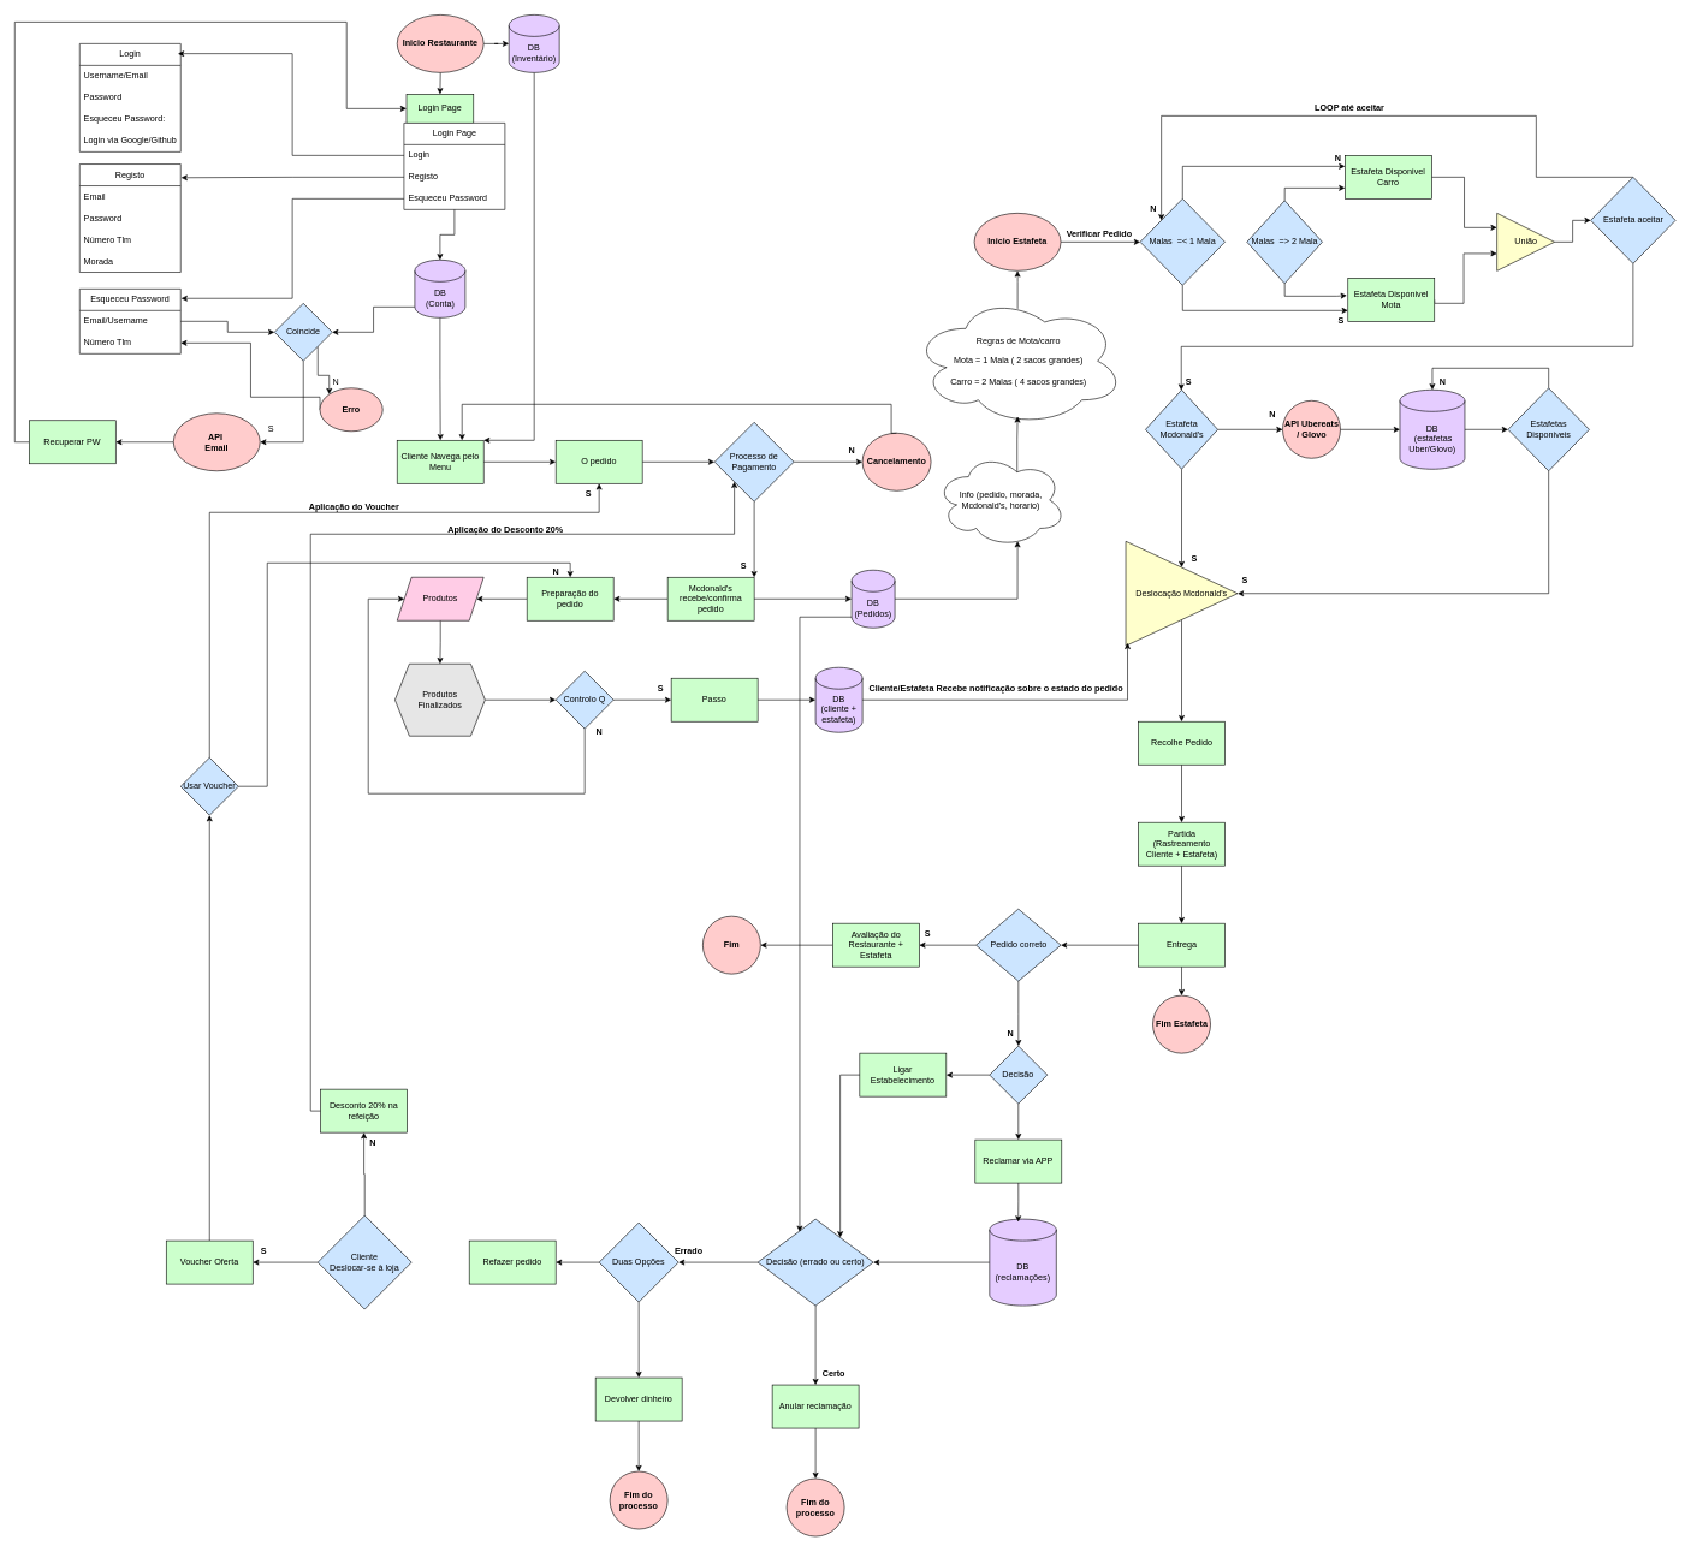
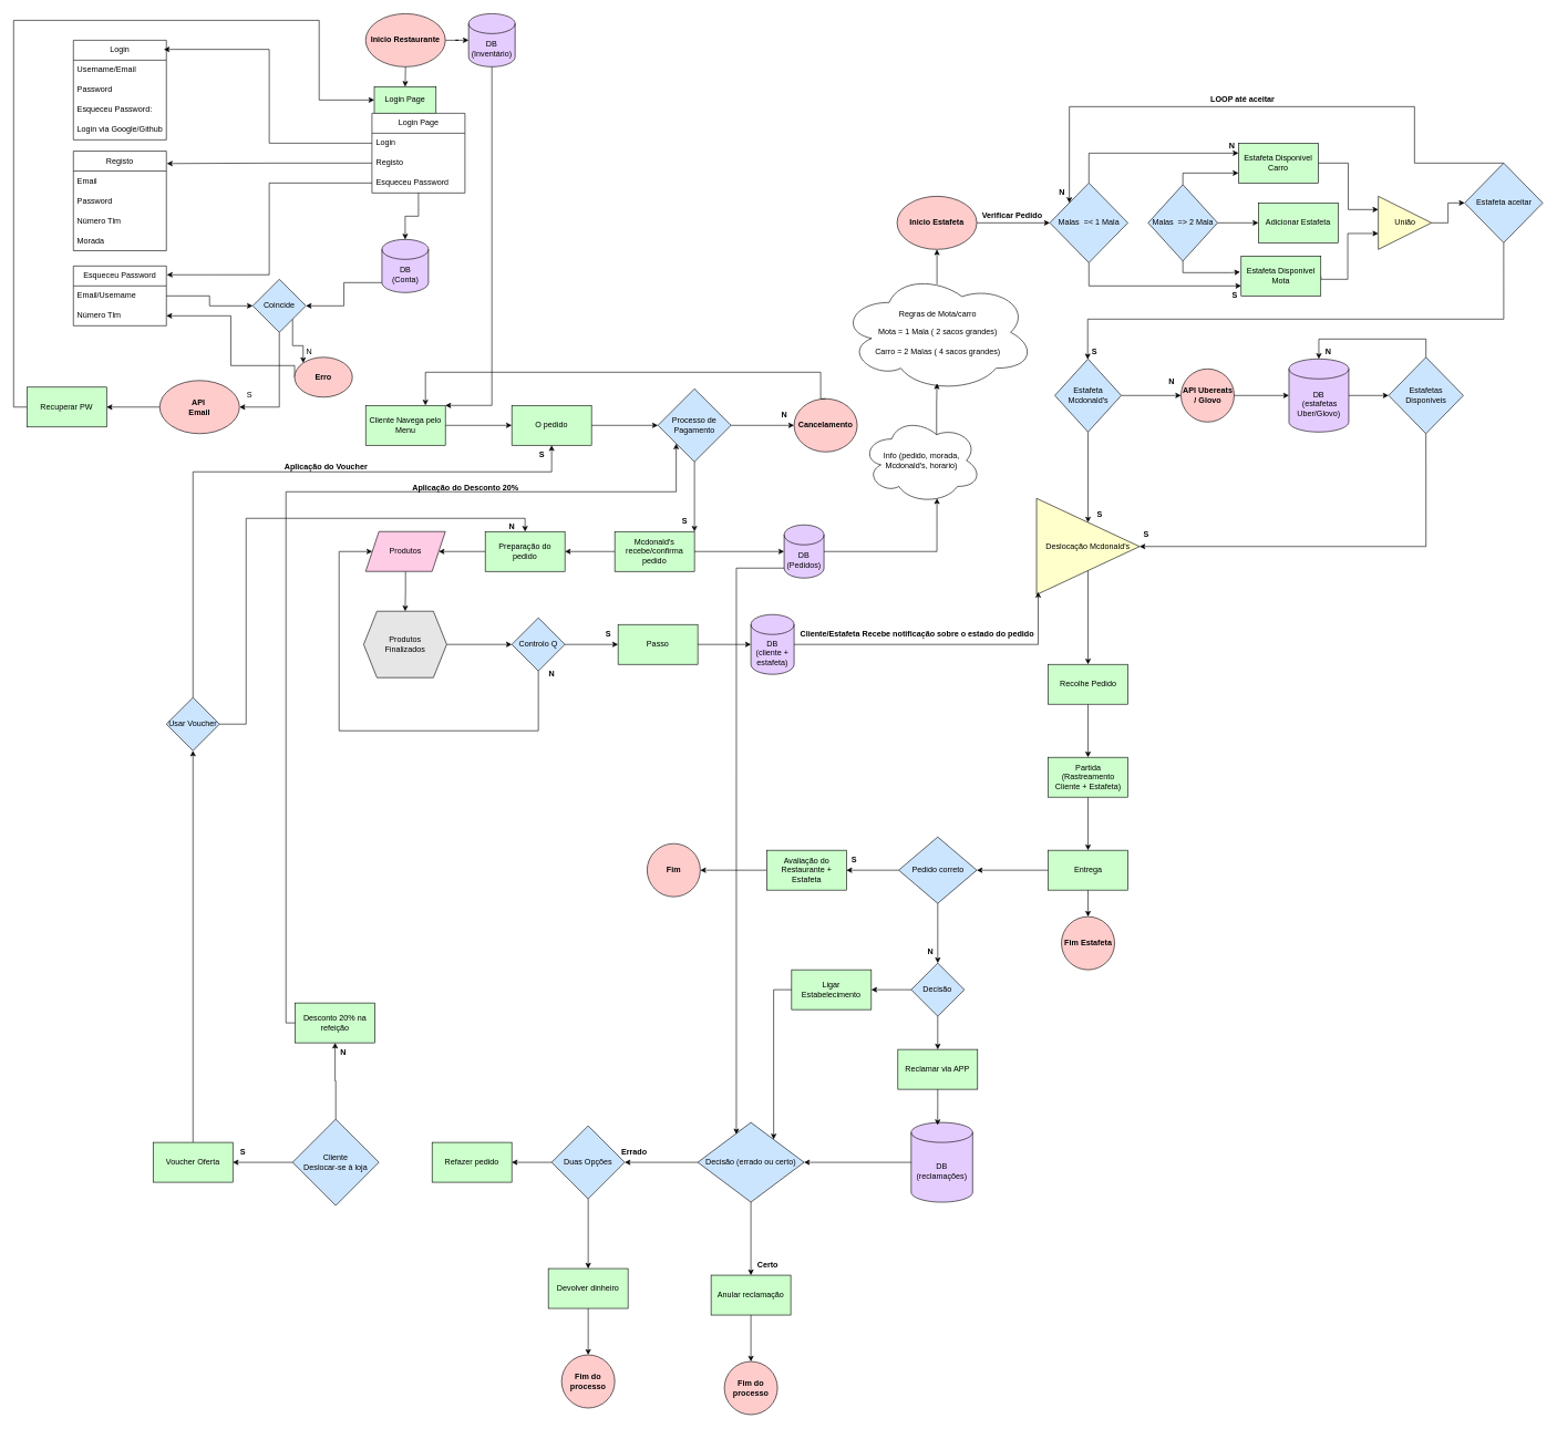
+ <mxCell id="173" value="" style="edgeStyle=orthogonalEdgeStyle;rounded=0;orthogonalLoop=1;jettySize=auto;html=1;" edge="1" parent="1" source="175" target="176"><mxGeometry relative="1" as="geometry" /></mxCell>
+ <mxCell id="176" value="Adicionar Estafeta" style="whiteSpace=wrap;html=1;fillColor=light-dark(#CCFFCC,var(--ge-dark-color, #121212));" vertex="1" parent="1"><mxGeometry x="1894" y="305" width="120" height="60" as="geometry" /></mxCell>
- <mxCell id="117" style="edgeStyle=orthogonalEdgeStyle;rounded=0;orthogonalLoop=1;jettySize=auto;html=1;exitX=0.5;exitY=1;exitDx=0;exitDy=0;exitPerimeter=0;entryX=0.5;entryY=0;entryDx=0;entryDy=0;" edge="1" parent="1" source="119" target="6"><mxGeometry relative="1" as="geometry" /></mxCell>
